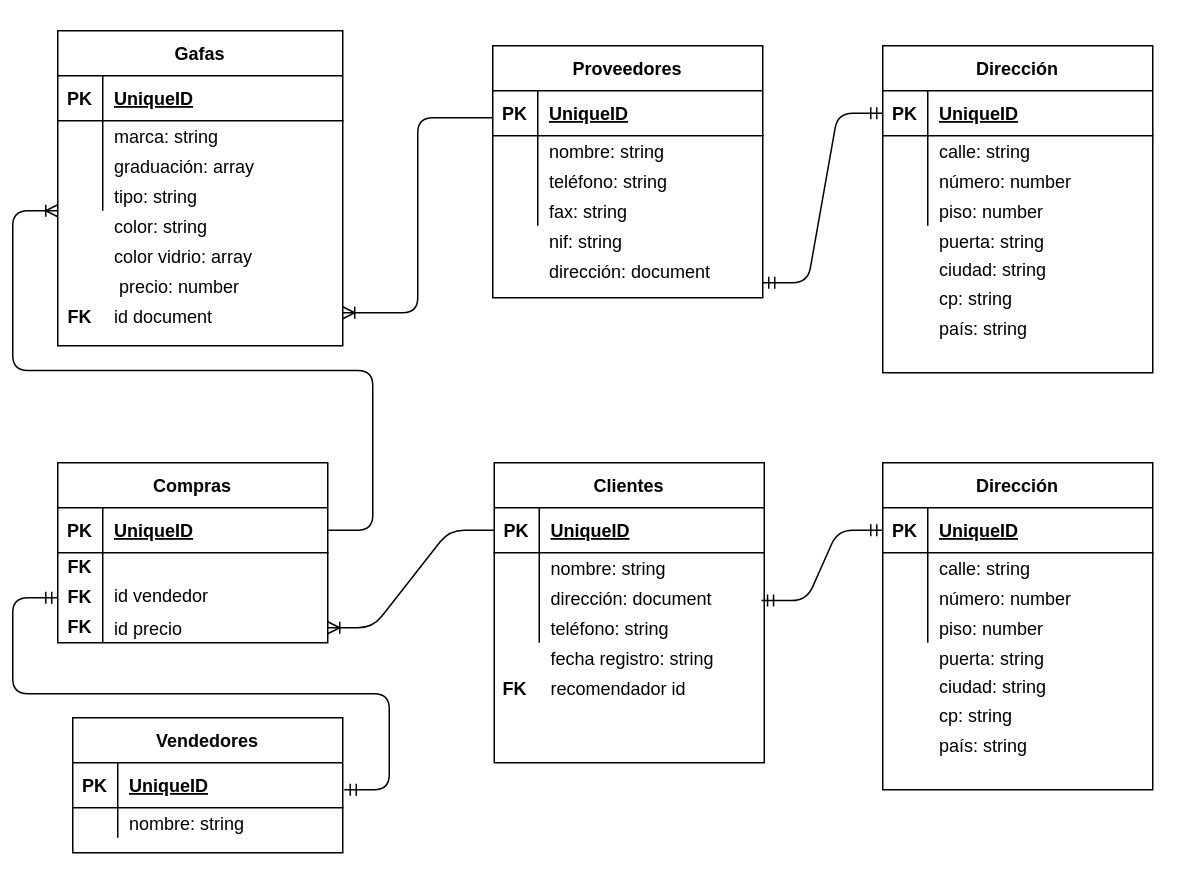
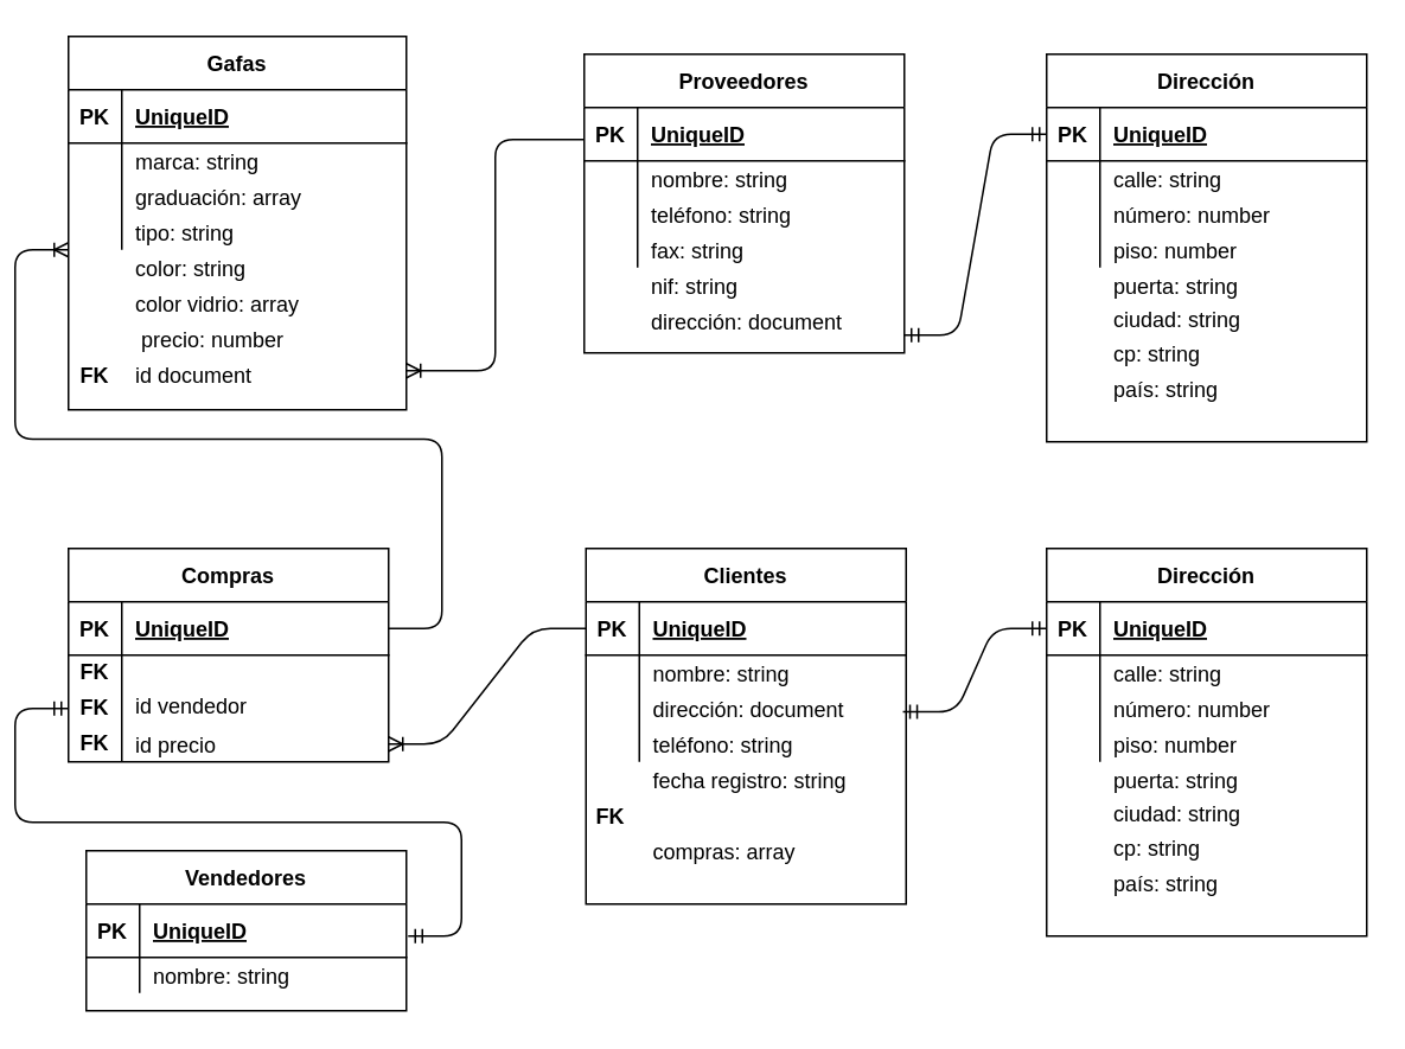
- <mxCell id="78" value="recomendador id" style="shape=partialRectangle;connectable=0;fillColor=none;top=0;left=0;bottom=0;right=0;align=left;spacingLeft=6;overflow=hidden;" parent="1" vertex="1"><mxGeometry x="341" y="448" width="150" height="20" as="geometry" /></mxCell>
+ <mxCell id="79" value="compras: array" style="shape=partialRectangle;connectable=0;fillColor=none;top=0;left=0;bottom=0;right=0;align=left;spacingLeft=6;overflow=hidden;" parent="1" vertex="1"><mxGeometry x="341" y="468" width="150" height="20" as="geometry" /></mxCell>
